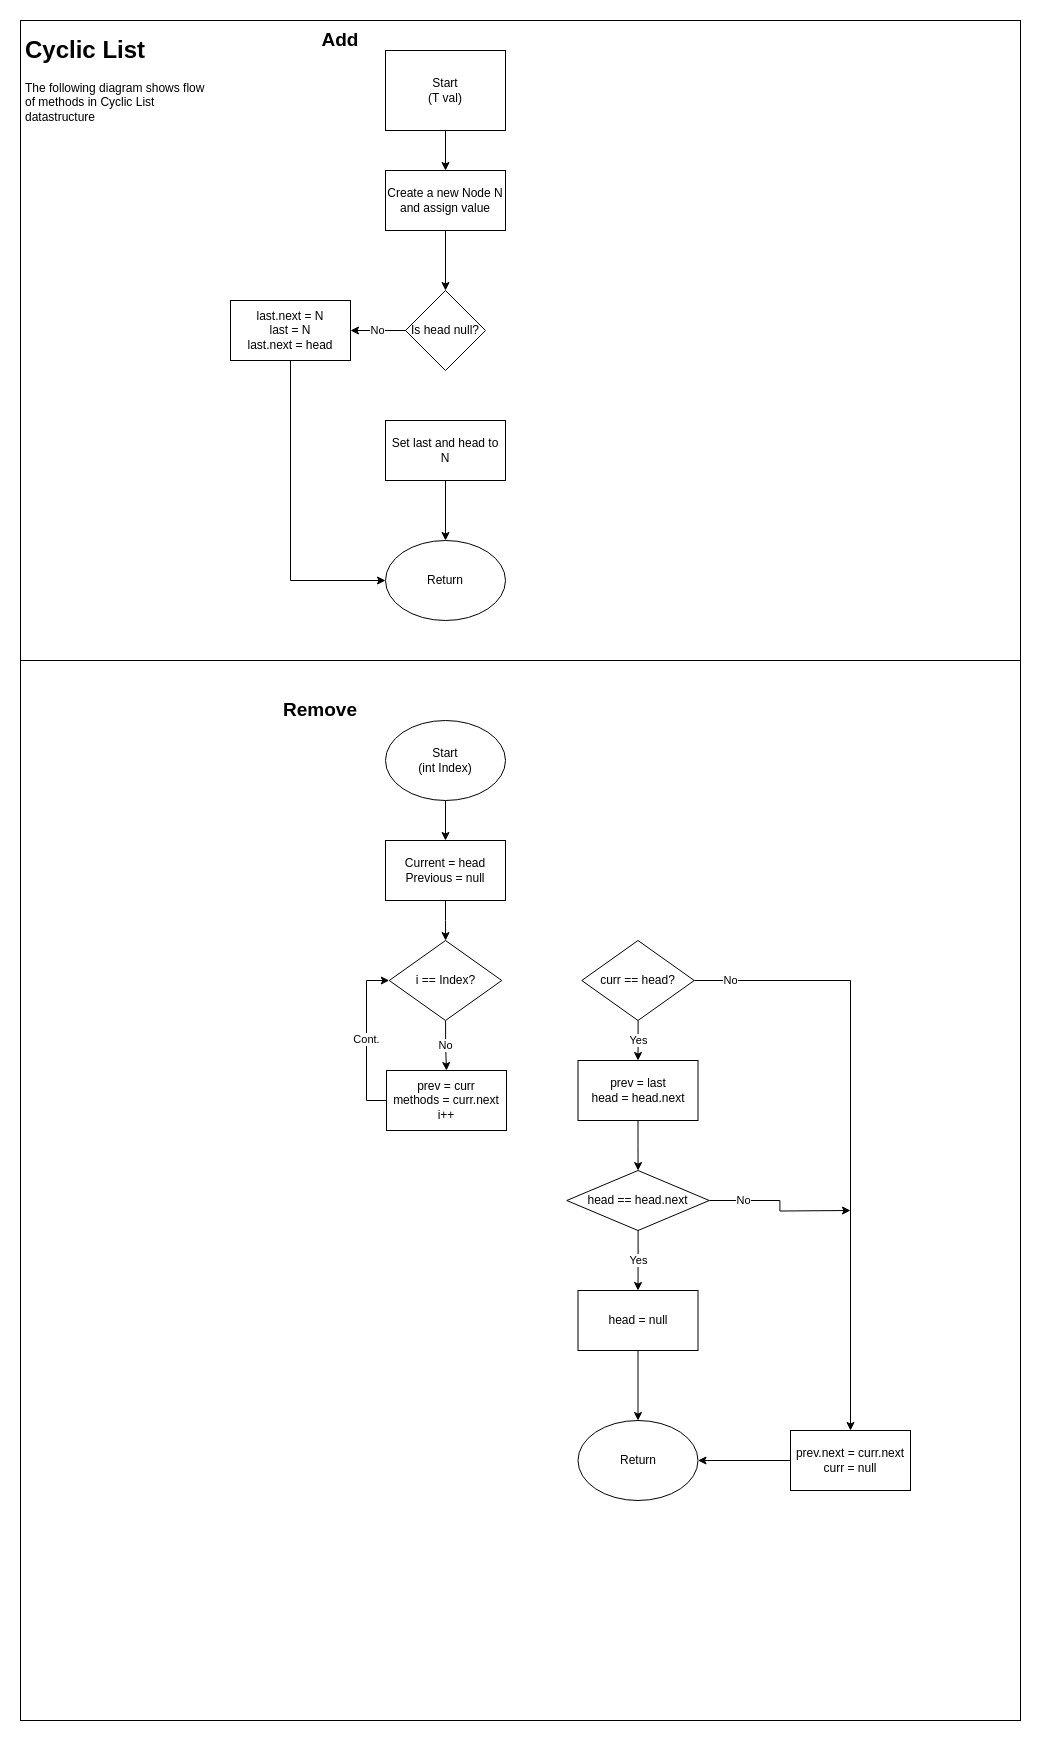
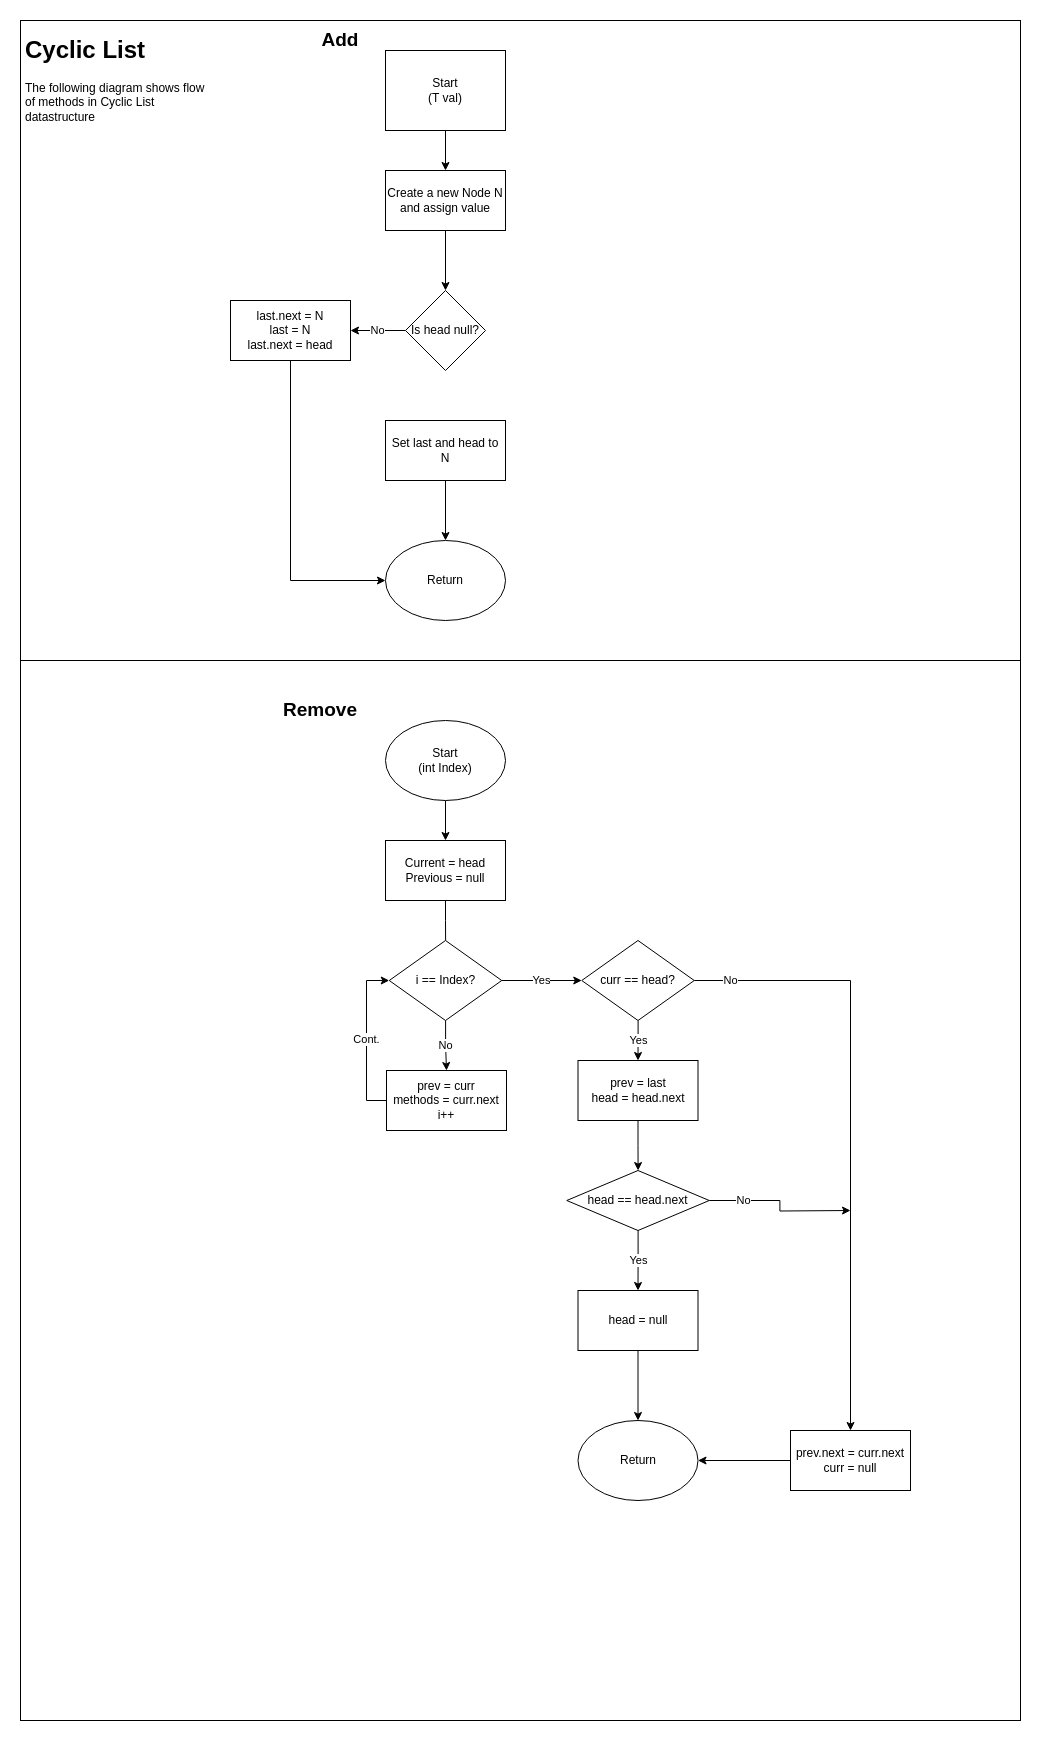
- <mxCell id="20" value="" style="edgeStyle=orthogonalEdgeStyle;rounded=0;orthogonalLoop=1;jettySize=auto;html=1;" edge="1" parent="1" source="21" target="25"><mxGeometry relative="1" as="geometry" /></mxCell>
+ <mxCell id="20" value="" style="edgeStyle=orthogonalEdgeStyle;rounded=0;orthogonalLoop=1;jettySize=auto;html=1;endArrow=none;" edge="1" parent="1" source="21" target="25"><mxGeometry relative="1" as="geometry" /></mxCell>
+ <mxCell id="24" value="Yes" style="edgeStyle=orthogonalEdgeStyle;rounded=0;orthogonalLoop=1;jettySize=auto;html=1;" edge="1" parent="1" source="25" target="28"><mxGeometry relative="1" as="geometry" /></mxCell>
